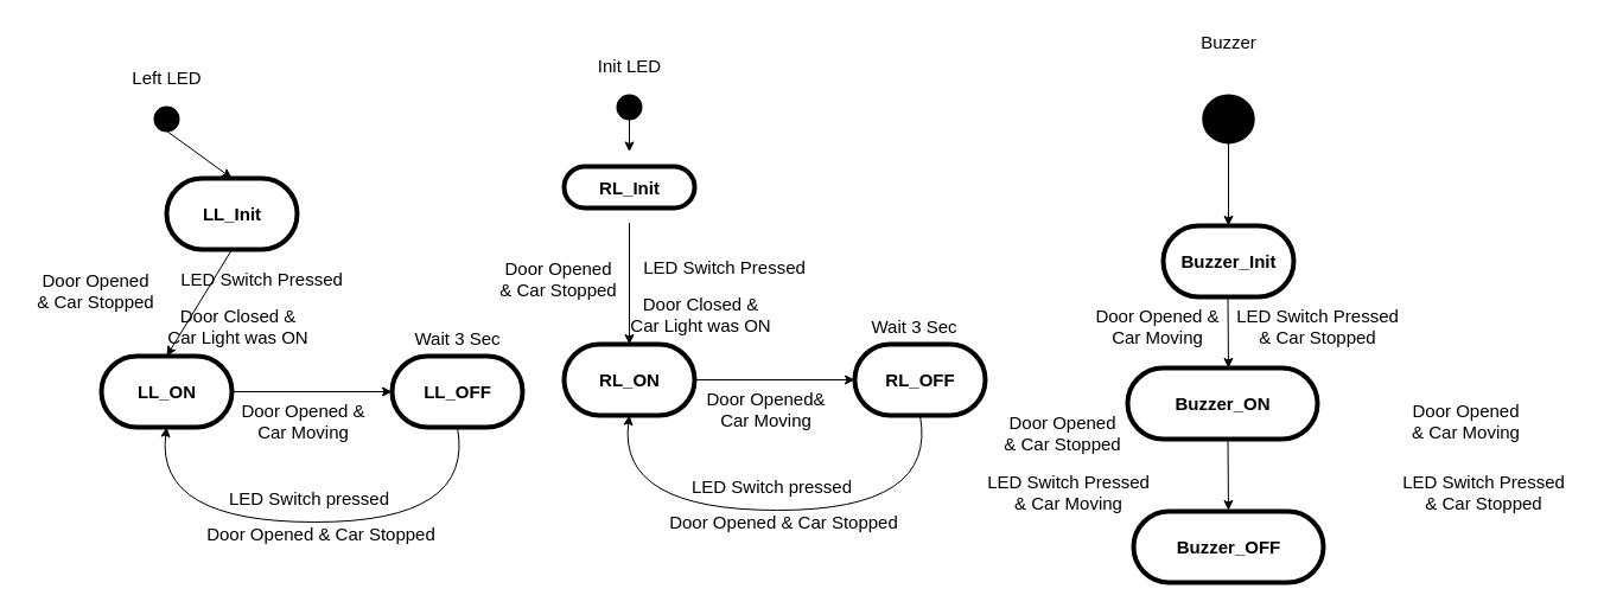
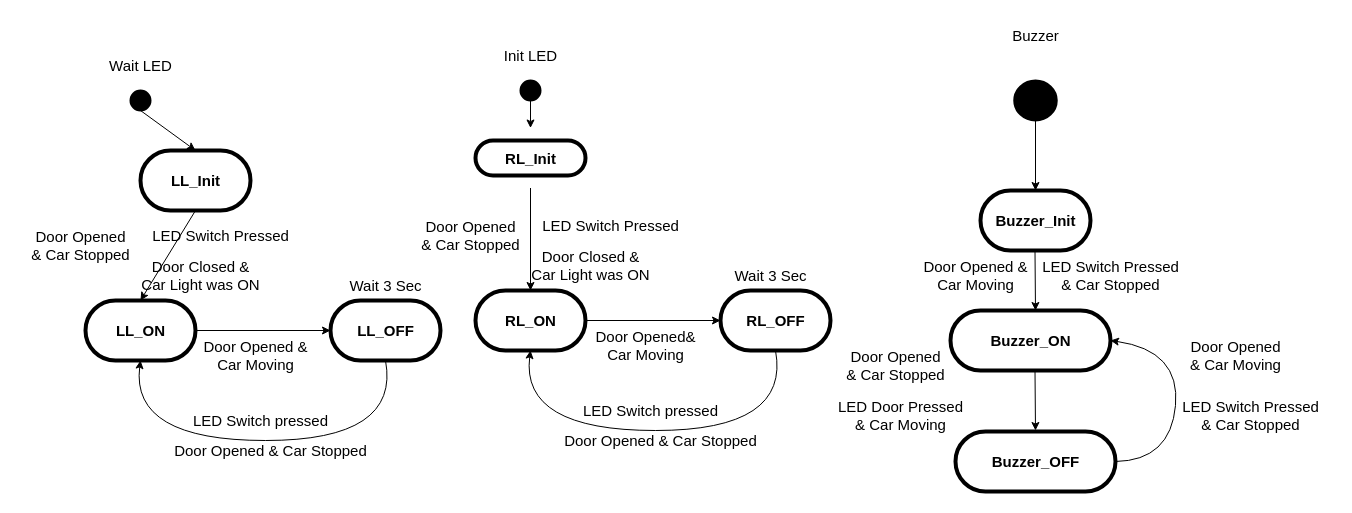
- <mxCell id="7" value="Left LED" style="text;html=1;align=center;verticalAlign=middle;resizable=0;points=[];autosize=1;strokeColor=none;fillColor=none;fontSize=15;" vertex="1" parent="1"><mxGeometry x="100" y="50" width="80" height="30" as="geometry" /></mxCell>
+ <mxCell id="7" value="Wait LED" style="text;html=1;align=center;verticalAlign=middle;resizable=0;points=[];autosize=1;strokeColor=none;fillColor=none;fontSize=15;" vertex="1" parent="1"><mxGeometry x="100" y="50" width="80" height="30" as="geometry" /></mxCell>
+ <mxCell id="44" value="" style="curved=1;endArrow=classic;html=1;rounded=0;fontSize=15;entryX=1;entryY=0.5;entryDx=0;entryDy=0;entryPerimeter=0;exitX=1;exitY=0.5;exitDx=0;exitDy=0;exitPerimeter=0;" edge="1" parent="1" source="43" target="11"><mxGeometry width="50" height="50" relative="1" as="geometry"><mxPoint x="770" y="400" as="sourcePoint" /><mxPoint x="820" y="350" as="targetPoint" /><Array as="points"><mxPoint x="1170" y="460" /><mxPoint x="1180" y="350" /></Array></mxGeometry></mxCell>
- <mxCell id="46" value="LED Switch Pressed&lt;br&gt;&amp;amp; Car Moving" style="text;html=1;align=center;verticalAlign=middle;resizable=0;points=[];autosize=1;strokeColor=none;fillColor=none;fontSize=15;" vertex="1" parent="1"><mxGeometry x="820" y="390" width="160" height="50" as="geometry" /></mxCell>
+ <mxCell id="46" value="LED Door Pressed&lt;br&gt;&amp;amp; Car Moving" style="text;html=1;align=center;verticalAlign=middle;resizable=0;points=[];autosize=1;strokeColor=none;fillColor=none;fontSize=15;" vertex="1" parent="1"><mxGeometry x="820" y="390" width="160" height="50" as="geometry" /></mxCell>
